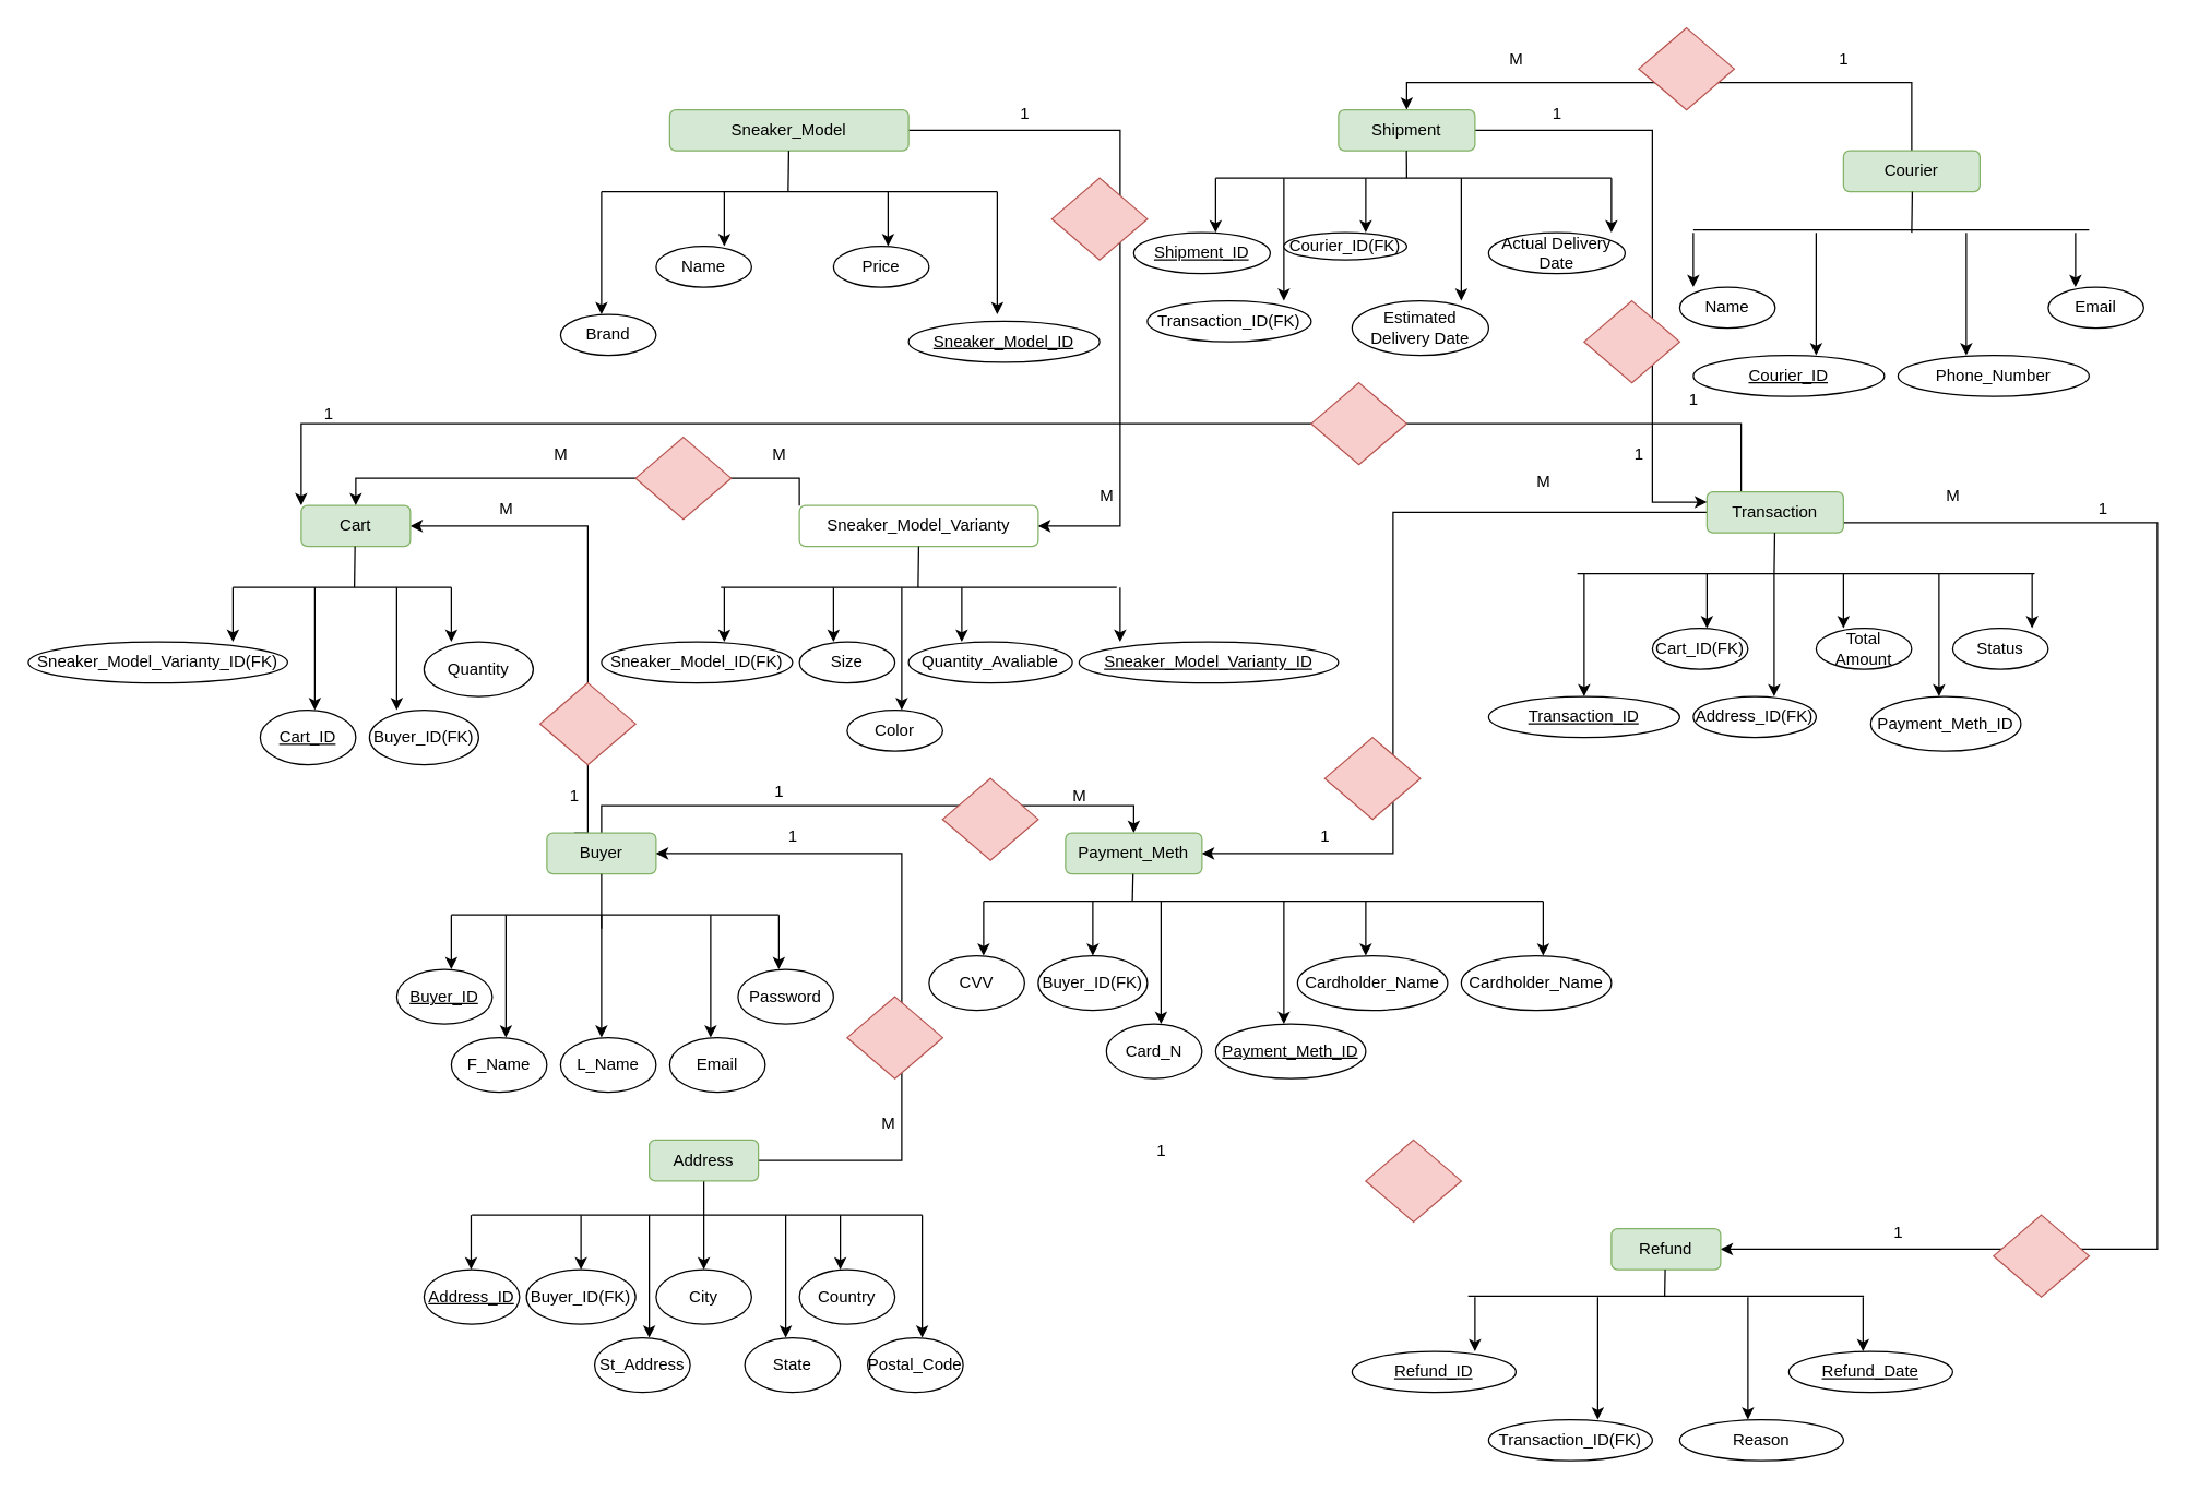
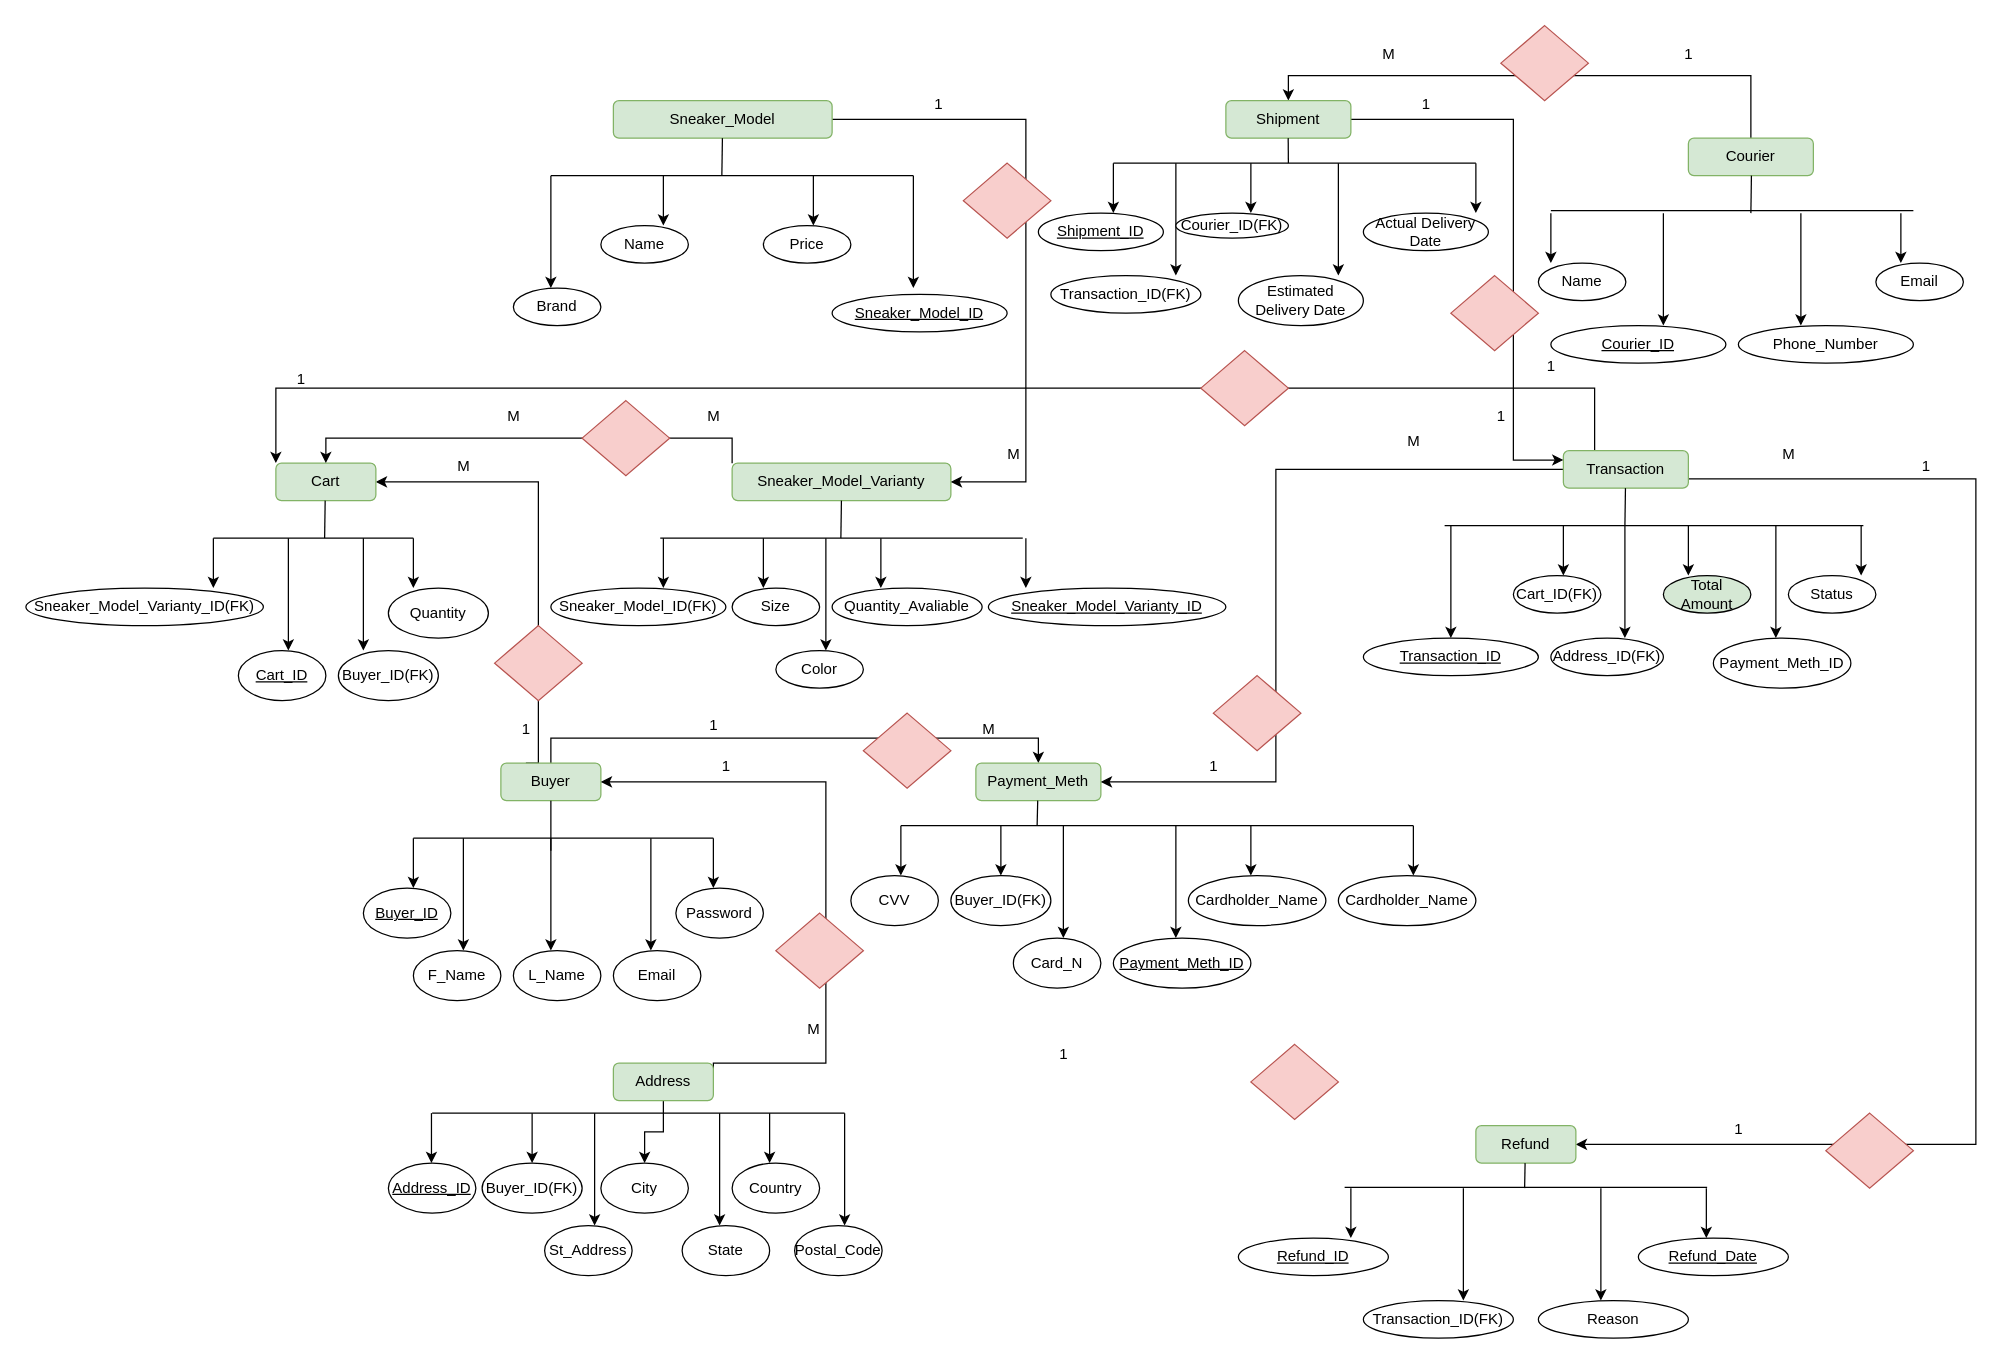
- <mxCell id="64" value="Sneaker_Model_Varianty" style="rounded=1;whiteSpace=wrap;html=1;fillColor=#ffffff;strokeColor=#82b366;" parent="1" vertex="1"><mxGeometry x="585" y="370" width="175" height="30" as="geometry" /></mxCell>
+ <mxCell id="64" value="Sneaker_Model_Varianty" style="rounded=1;whiteSpace=wrap;html=1;fillColor=#d5e8d4;strokeColor=#82b366;" parent="1" vertex="1"><mxGeometry x="585" y="370" width="175" height="30" as="geometry" /></mxCell>
- <mxCell id="103" value="Total Amount" style="ellipse;whiteSpace=wrap;html=1;" parent="1" vertex="1"><mxGeometry x="1330" y="460" width="70" height="30" as="geometry" /></mxCell>
+ <mxCell id="103" value="Total Amount" style="ellipse;whiteSpace=wrap;html=1;fillColor=#d5e8d4;" parent="1" vertex="1"><mxGeometry x="1330" y="460" width="70" height="30" as="geometry" /></mxCell>
- <mxCell id="19" value="Address" style="rounded=1;whiteSpace=wrap;html=1;fillColor=#d5e8d4;strokeColor=#82b366;" parent="1" vertex="1"><mxGeometry x="475" y="835" width="80" height="30" as="geometry" /></mxCell>
+ <mxCell id="19" value="Address" style="rounded=1;whiteSpace=wrap;html=1;fillColor=#d5e8d4;strokeColor=#82b366;" parent="1" vertex="1"><mxGeometry x="490" y="850" width="80" height="30" as="geometry" /></mxCell>
